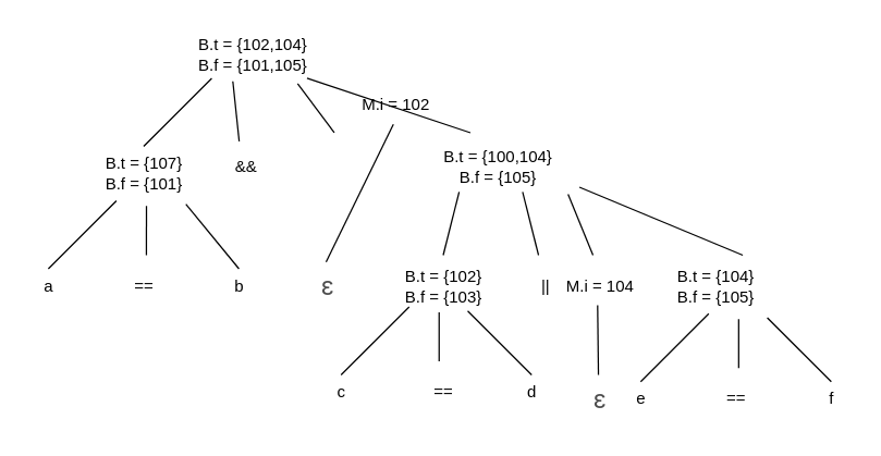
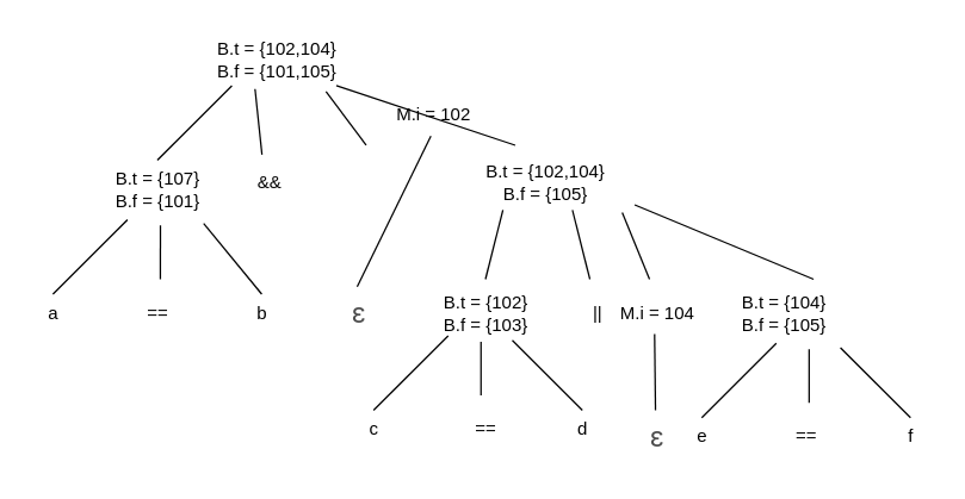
- <mxCell id="18" value="B.t = {100,104}&lt;div&gt;B.f = {105}&lt;/div&gt;" style="text;html=1;align=center;verticalAlign=middle;resizable=0;points=[];autosize=1;strokeColor=none;fillColor=none;" vertex="1" parent="1"><mxGeometry x="315" y="102" width="100" height="40" as="geometry" /></mxCell>
+ <mxCell id="18" value="B.t = {102,104}&lt;div&gt;B.f = {105}&lt;/div&gt;" style="text;html=1;align=center;verticalAlign=middle;resizable=0;points=[];autosize=1;strokeColor=none;fillColor=none;" vertex="1" parent="1"><mxGeometry x="315" y="102" width="100" height="40" as="geometry" /></mxCell>
